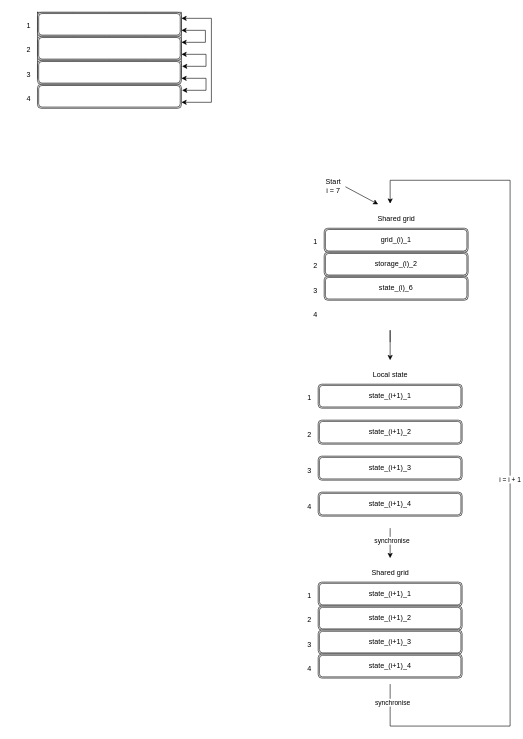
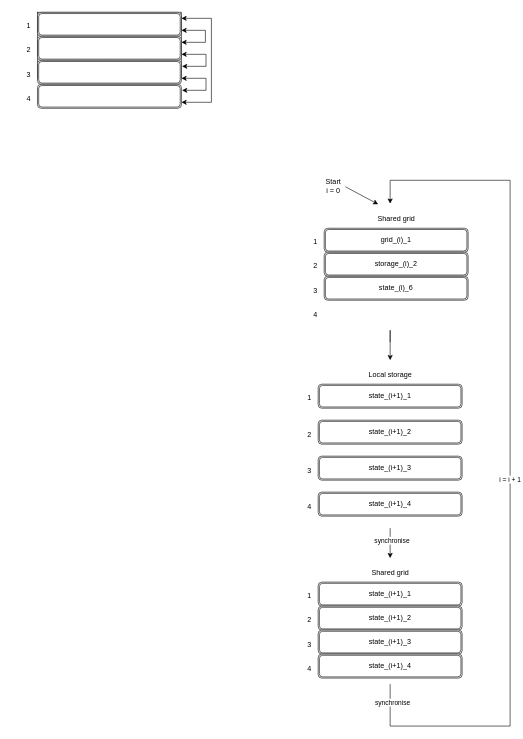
- <mxCell id="69" value="Start&lt;div&gt;i = 7&lt;/div&gt;" style="text;html=1;align=center;verticalAlign=middle;resizable=0;points=[];autosize=1;strokeColor=none;fillColor=none;" vertex="1" parent="1"><mxGeometry x="530" y="290" width="50" height="40" as="geometry" /></mxCell>
+ <mxCell id="69" value="Start&lt;div&gt;i = 0&lt;/div&gt;" style="text;html=1;align=center;verticalAlign=middle;resizable=0;points=[];autosize=1;strokeColor=none;fillColor=none;" vertex="1" parent="1"><mxGeometry x="530" y="290" width="50" height="40" as="geometry" /></mxCell>
- <mxCell id="52" value="Local state" style="text;html=1;align=center;verticalAlign=middle;resizable=0;points=[];autosize=1;strokeColor=none;fillColor=none;" vertex="1" parent="1"><mxGeometry x="600" y="610" width="100" height="30" as="geometry" /></mxCell>
+ <mxCell id="52" value="Local storage" style="text;html=1;align=center;verticalAlign=middle;resizable=0;points=[];autosize=1;strokeColor=none;fillColor=none;" vertex="1" parent="1"><mxGeometry x="600" y="610" width="100" height="30" as="geometry" /></mxCell>
